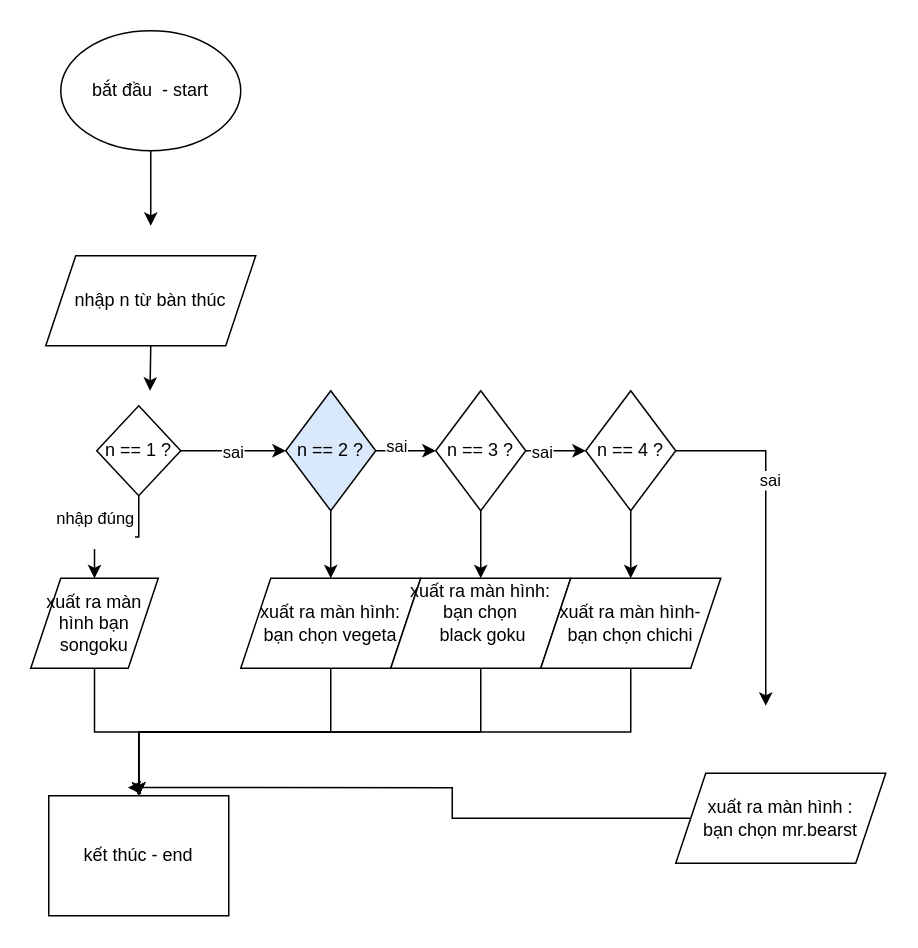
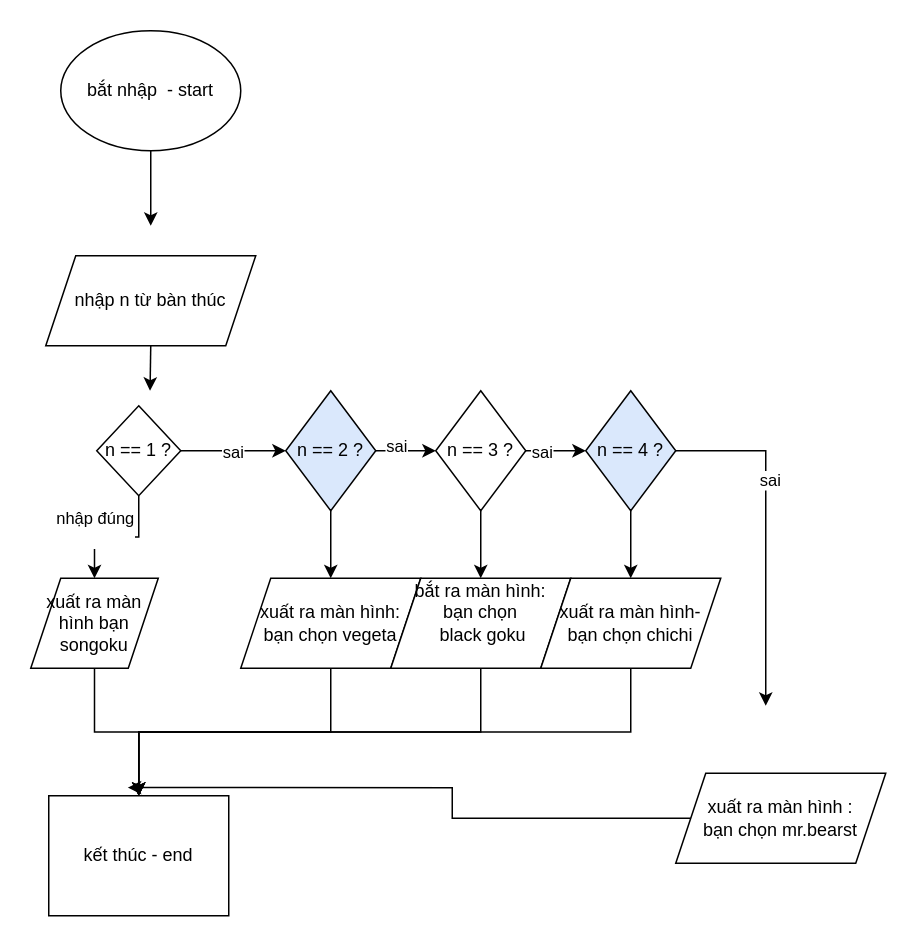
- <mxCell id="3" value="bắt đầu&amp;nbsp; - start" style="ellipse;whiteSpace=wrap;html=1;" vertex="1" parent="1"><mxGeometry x="40" y="20" width="120" height="80" as="geometry" /></mxCell>
+ <mxCell id="3" value="bắt nhập&amp;nbsp; - start" style="ellipse;whiteSpace=wrap;html=1;" vertex="1" parent="1"><mxGeometry x="40" y="20" width="120" height="80" as="geometry" /></mxCell>
- <mxCell id="26" value="n == 4 ?" style="rhombus;whiteSpace=wrap;html=1;" vertex="1" parent="1"><mxGeometry x="390" y="260" width="60" height="80" as="geometry" /></mxCell>
+ <mxCell id="26" value="n == 4 ?" style="rhombus;whiteSpace=wrap;html=1;fillColor=#dae8fc;" vertex="1" parent="1"><mxGeometry x="390" y="260" width="60" height="80" as="geometry" /></mxCell>
- <mxCell id="30" value="xuất ra màn hình:&lt;div&gt;bạn chọn&lt;/div&gt;&lt;div&gt;&amp;nbsp;black goku&lt;/div&gt;&lt;div&gt;&lt;br&gt;&lt;/div&gt;" style="shape=parallelogram;perimeter=parallelogramPerimeter;whiteSpace=wrap;html=1;fixedSize=1;" vertex="1" parent="1"><mxGeometry x="260" y="385" width="120" height="60" as="geometry" /></mxCell>
+ <mxCell id="30" value="bắt ra màn hình:&lt;div&gt;bạn chọn&lt;/div&gt;&lt;div&gt;&amp;nbsp;black goku&lt;/div&gt;&lt;div&gt;&lt;br&gt;&lt;/div&gt;" style="shape=parallelogram;perimeter=parallelogramPerimeter;whiteSpace=wrap;html=1;fixedSize=1;" vertex="1" parent="1"><mxGeometry x="260" y="385" width="120" height="60" as="geometry" /></mxCell>
